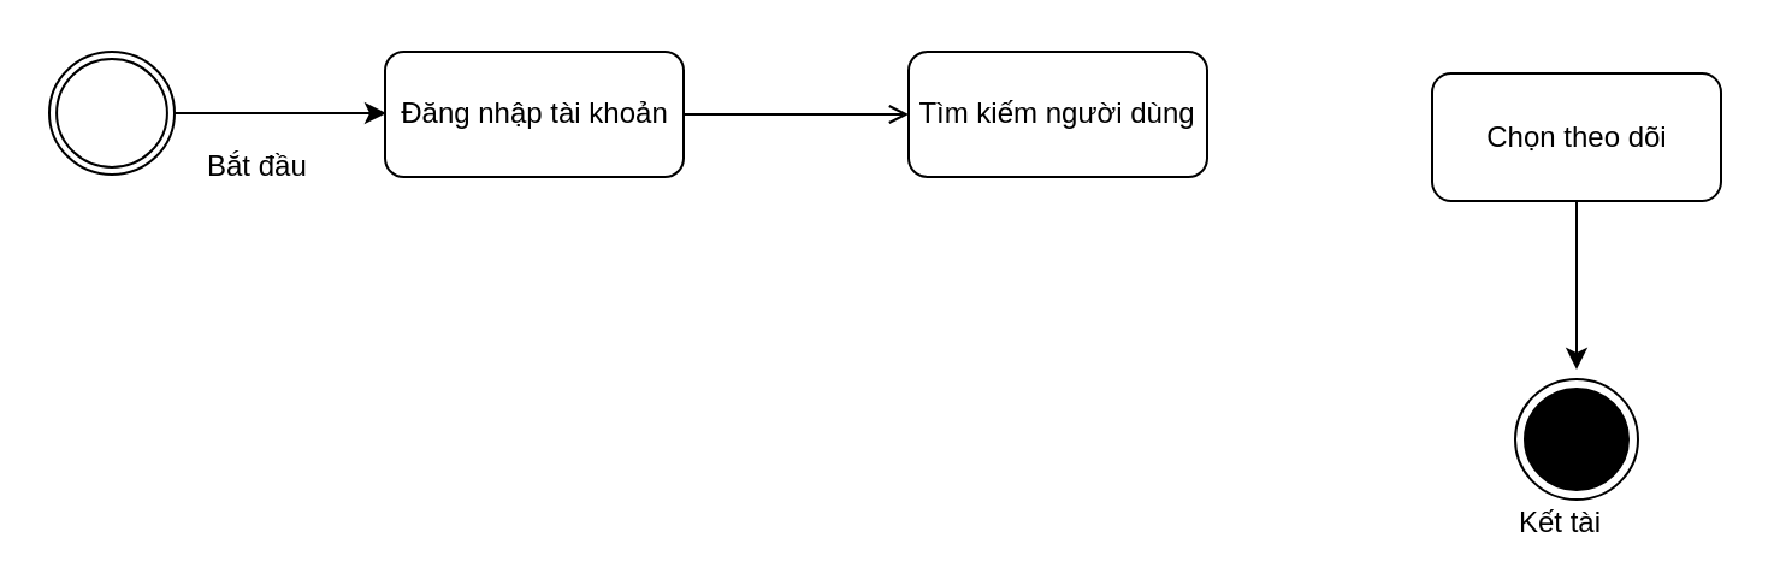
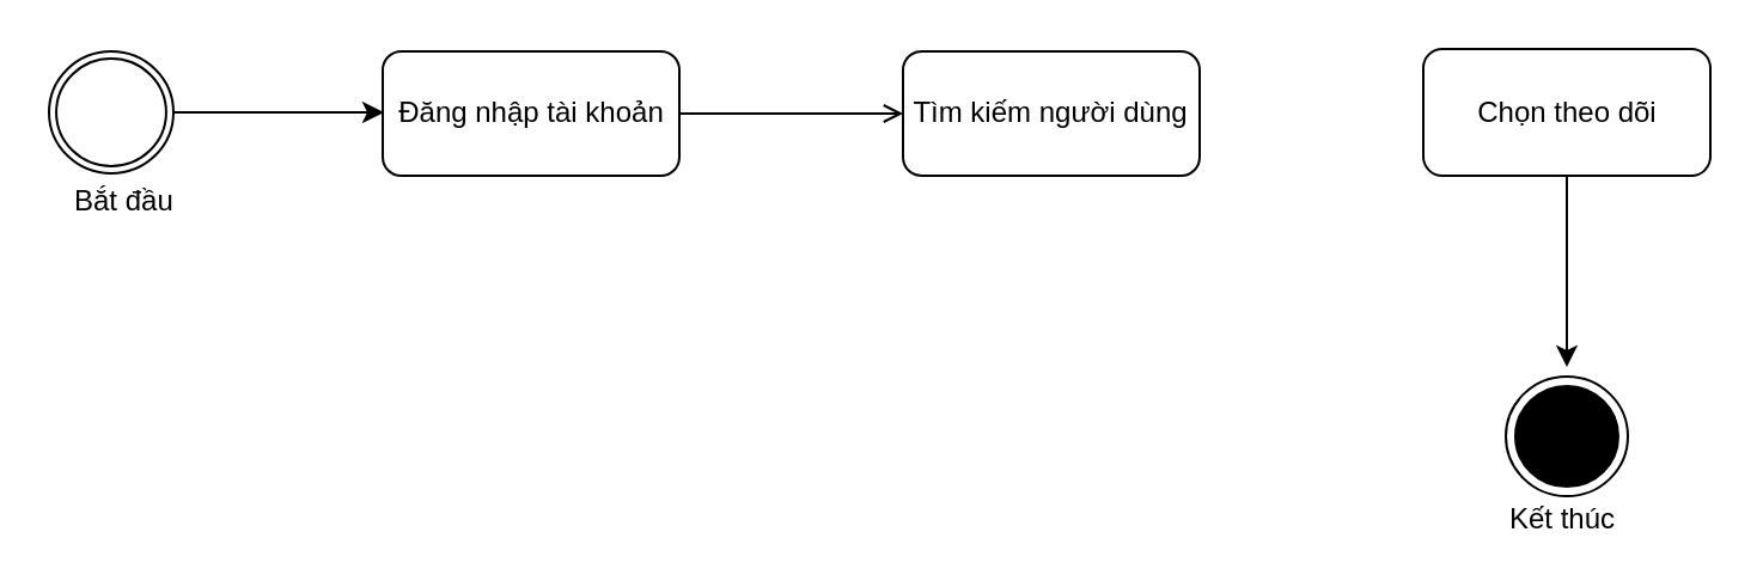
- <mxCell id="8" value="Chọn theo dõi" style="rounded=1;whiteSpace=wrap;html=1;" parent="1" vertex="1"><mxGeometry x="594.5" y="30" width="120" height="53" as="geometry" /></mxCell>
+ <mxCell id="8" value="Chọn theo dõi" style="rounded=1;whiteSpace=wrap;html=1;" parent="1" vertex="1"><mxGeometry x="594.5" y="20" width="120" height="53" as="geometry" /></mxCell>
- <mxCell id="10" value="Bắt đầu&lt;br&gt;&lt;br&gt;" style="text;html=1;resizable=0;points=[];autosize=1;align=left;verticalAlign=top;spacingTop=-4;" parent="1" vertex="1"><mxGeometry x="84" y="59" width="51" height="28" as="geometry" /></mxCell>
+ <mxCell id="10" value="Bắt đầu&lt;br&gt;&lt;br&gt;" style="text;html=1;resizable=0;points=[];autosize=1;align=left;verticalAlign=top;spacingTop=-4;" parent="1" vertex="1"><mxGeometry x="29" y="74" width="51" height="28" as="geometry" /></mxCell>
- <mxCell id="11" value="Kết tài" style="text;html=1;resizable=0;points=[];autosize=1;align=left;verticalAlign=top;spacingTop=-4;" parent="1" vertex="1"><mxGeometry x="629" y="207" width="54" height="14" as="geometry" /></mxCell>
+ <mxCell id="11" value="Kết thúc" style="text;html=1;resizable=0;points=[];autosize=1;align=left;verticalAlign=top;spacingTop=-4;" parent="1" vertex="1"><mxGeometry x="629" y="207" width="54" height="14" as="geometry" /></mxCell>
